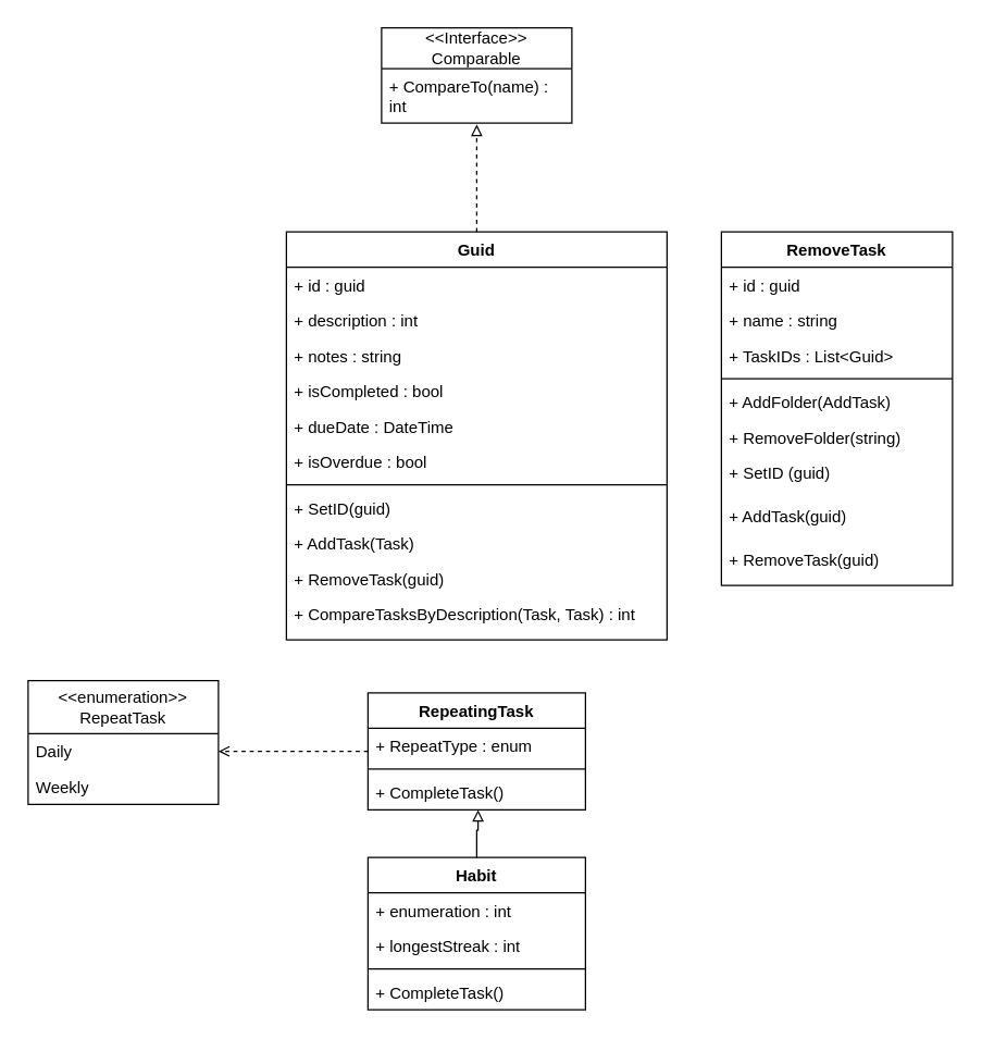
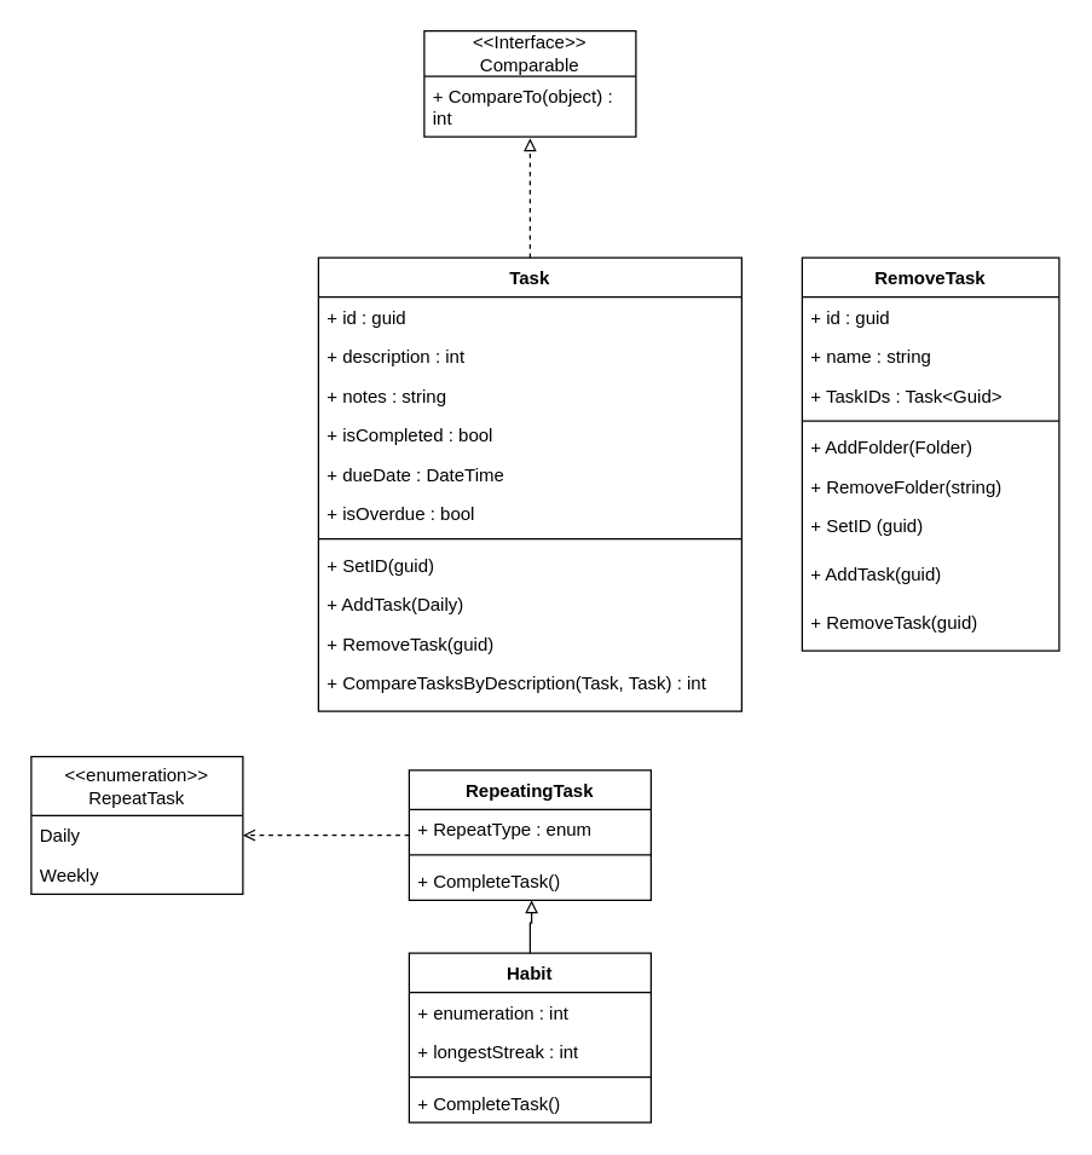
- <mxCell id="15" value="+ CompareTo(name) : int" style="text;strokeColor=none;fillColor=none;align=left;verticalAlign=top;spacingLeft=4;spacingRight=4;overflow=hidden;rotatable=0;points=[[0,0.5],[1,0.5]];portConstraint=eastwest;whiteSpace=wrap;html=1;" vertex="1" parent="14"><mxGeometry y="30" width="140" height="40" as="geometry" /></mxCell>
+ <mxCell id="15" value="+ CompareTo(object) : int" style="text;strokeColor=none;fillColor=none;align=left;verticalAlign=top;spacingLeft=4;spacingRight=4;overflow=hidden;rotatable=0;points=[[0,0.5],[1,0.5]];portConstraint=eastwest;whiteSpace=wrap;html=1;" vertex="1" parent="14"><mxGeometry y="30" width="140" height="40" as="geometry" /></mxCell>
- <mxCell id="2" value="Guid" style="swimlane;fontStyle=1;align=center;verticalAlign=top;childLayout=stackLayout;horizontal=1;startSize=26;horizontalStack=0;resizeParent=1;resizeParentMax=0;resizeLast=0;collapsible=1;marginBottom=0;whiteSpace=wrap;html=1;" vertex="1" parent="1"><mxGeometry x="210" y="170" width="280" height="300" as="geometry" /></mxCell>
+ <mxCell id="2" value="Task" style="swimlane;fontStyle=1;align=center;verticalAlign=top;childLayout=stackLayout;horizontal=1;startSize=26;horizontalStack=0;resizeParent=1;resizeParentMax=0;resizeLast=0;collapsible=1;marginBottom=0;whiteSpace=wrap;html=1;" vertex="1" parent="1"><mxGeometry x="210" y="170" width="280" height="300" as="geometry" /></mxCell>
- <mxCell id="34" value="+ TaskIDs : List&amp;lt;Guid&amp;gt;" style="text;strokeColor=none;fillColor=none;align=left;verticalAlign=top;spacingLeft=4;spacingRight=4;overflow=hidden;rotatable=0;points=[[0,0.5],[1,0.5]];portConstraint=eastwest;whiteSpace=wrap;html=1;" vertex="1" parent="31"><mxGeometry y="78" width="170" height="26" as="geometry" /></mxCell>
+ <mxCell id="34" value="+ TaskIDs : Task&amp;lt;Guid&amp;gt;" style="text;strokeColor=none;fillColor=none;align=left;verticalAlign=top;spacingLeft=4;spacingRight=4;overflow=hidden;rotatable=0;points=[[0,0.5],[1,0.5]];portConstraint=eastwest;whiteSpace=wrap;html=1;" vertex="1" parent="31"><mxGeometry y="78" width="170" height="26" as="geometry" /></mxCell>
- <mxCell id="36" value="+ AddFolder(AddTask)" style="text;strokeColor=none;fillColor=none;align=left;verticalAlign=top;spacingLeft=4;spacingRight=4;overflow=hidden;rotatable=0;points=[[0,0.5],[1,0.5]];portConstraint=eastwest;whiteSpace=wrap;html=1;" vertex="1" parent="31"><mxGeometry y="112" width="170" height="26" as="geometry" /></mxCell>
+ <mxCell id="36" value="+ AddFolder(Folder)" style="text;strokeColor=none;fillColor=none;align=left;verticalAlign=top;spacingLeft=4;spacingRight=4;overflow=hidden;rotatable=0;points=[[0,0.5],[1,0.5]];portConstraint=eastwest;whiteSpace=wrap;html=1;" vertex="1" parent="31"><mxGeometry y="112" width="170" height="26" as="geometry" /></mxCell>
- <mxCell id="11" value="+ AddTask(Task)" style="text;strokeColor=none;fillColor=none;align=left;verticalAlign=top;spacingLeft=4;spacingRight=4;overflow=hidden;rotatable=0;points=[[0,0.5],[1,0.5]];portConstraint=eastwest;whiteSpace=wrap;html=1;" vertex="1" parent="2"><mxGeometry y="216" width="280" height="26" as="geometry" /></mxCell>
+ <mxCell id="11" value="+ AddTask(Daily)" style="text;strokeColor=none;fillColor=none;align=left;verticalAlign=top;spacingLeft=4;spacingRight=4;overflow=hidden;rotatable=0;points=[[0,0.5],[1,0.5]];portConstraint=eastwest;whiteSpace=wrap;html=1;" vertex="1" parent="2"><mxGeometry y="216" width="280" height="26" as="geometry" /></mxCell>
